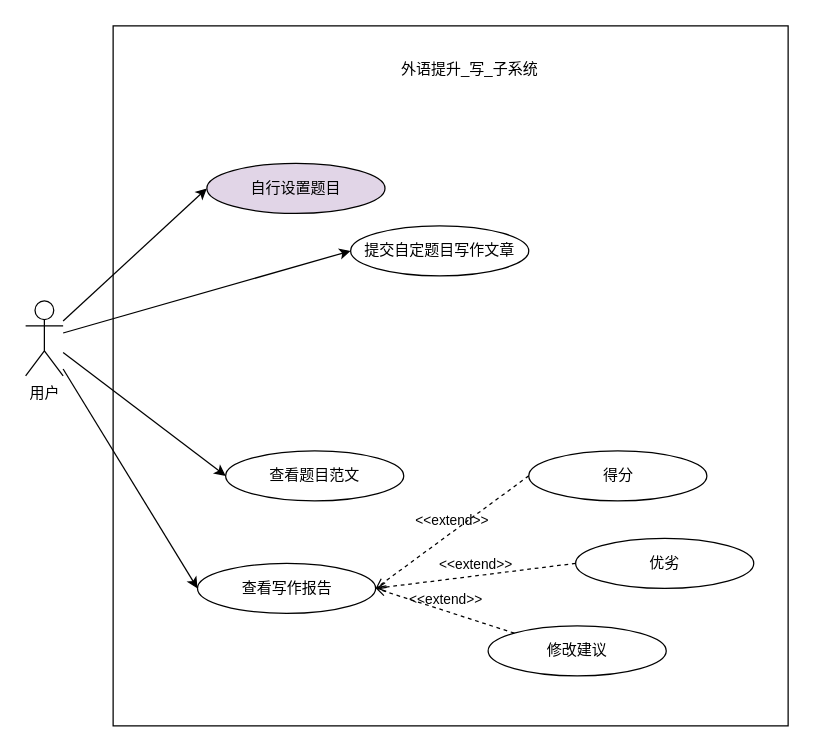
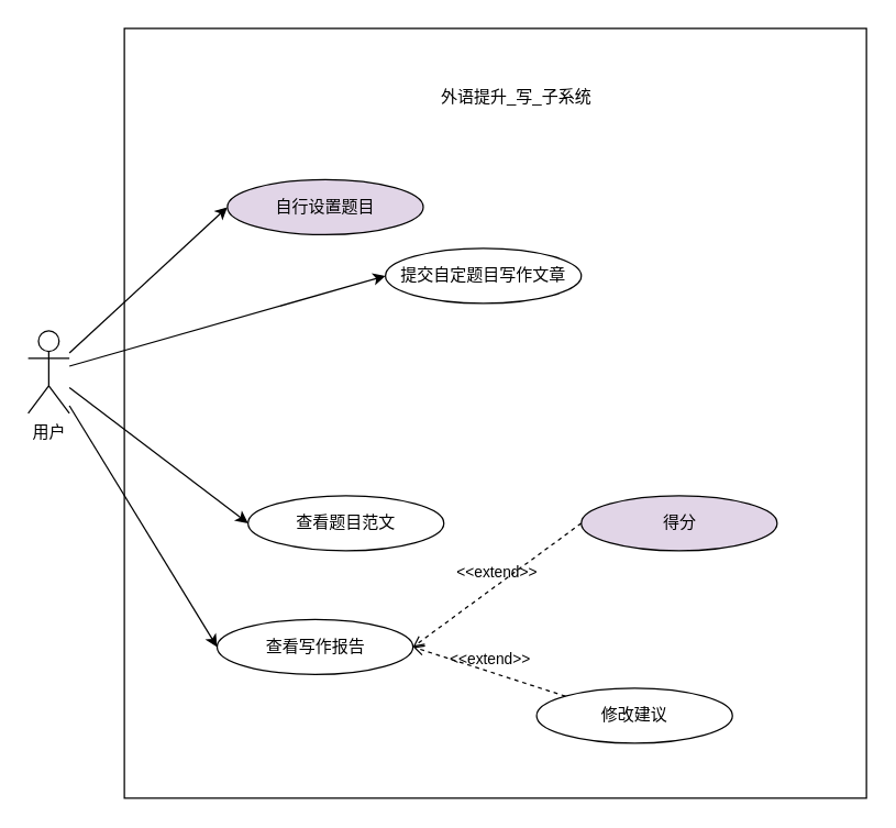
- <mxCell id="8" value="外语提升_写_子系统" style="text;html=1;strokeColor=none;fillColor=none;align=center;verticalAlign=middle;whiteSpace=wrap;rounded=0;" vertex="1" parent="1"><mxGeometry x="307.5" y="40" width="135" height="30" as="geometry" /></mxCell>
+ <mxCell id="8" value="外语提升_写_子系统" style="text;html=1;strokeColor=none;fillColor=none;align=center;verticalAlign=middle;whiteSpace=wrap;rounded=0;" vertex="1" parent="1"><mxGeometry x="307.5" y="55" width="135" height="30" as="geometry" /></mxCell>
- <mxCell id="12" value="得分" style="ellipse;whiteSpace=wrap;html=1;" vertex="1" parent="1"><mxGeometry x="422.5" y="360" width="142.5" height="40" as="geometry" /></mxCell>
+ <mxCell id="12" value="得分" style="ellipse;whiteSpace=wrap;html=1;fillColor=#e1d5e7;" vertex="1" parent="1"><mxGeometry x="422.5" y="360" width="142.5" height="40" as="geometry" /></mxCell>
- <mxCell id="13" value="优劣" style="ellipse;whiteSpace=wrap;html=1;" vertex="1" parent="1"><mxGeometry x="460" y="430" width="142.5" height="40" as="geometry" /></mxCell>
- <mxCell id="17" value="&amp;lt;&amp;lt;extend&amp;gt;&amp;gt;" style="endArrow=open;html=1;rounded=0;align=center;verticalAlign=bottom;dashed=1;endFill=0;labelBackgroundColor=none;exitX=0;exitY=0.5;exitDx=0;exitDy=0;entryX=1;entryY=0.5;entryDx=0;entryDy=0;" edge="1" parent="1" source="13" target="10"><mxGeometry relative="1" as="geometry"><mxPoint x="432.5" y="390" as="sourcePoint" /><mxPoint x="310" y="480" as="targetPoint" /><Array as="points" /></mxGeometry></mxCell>
